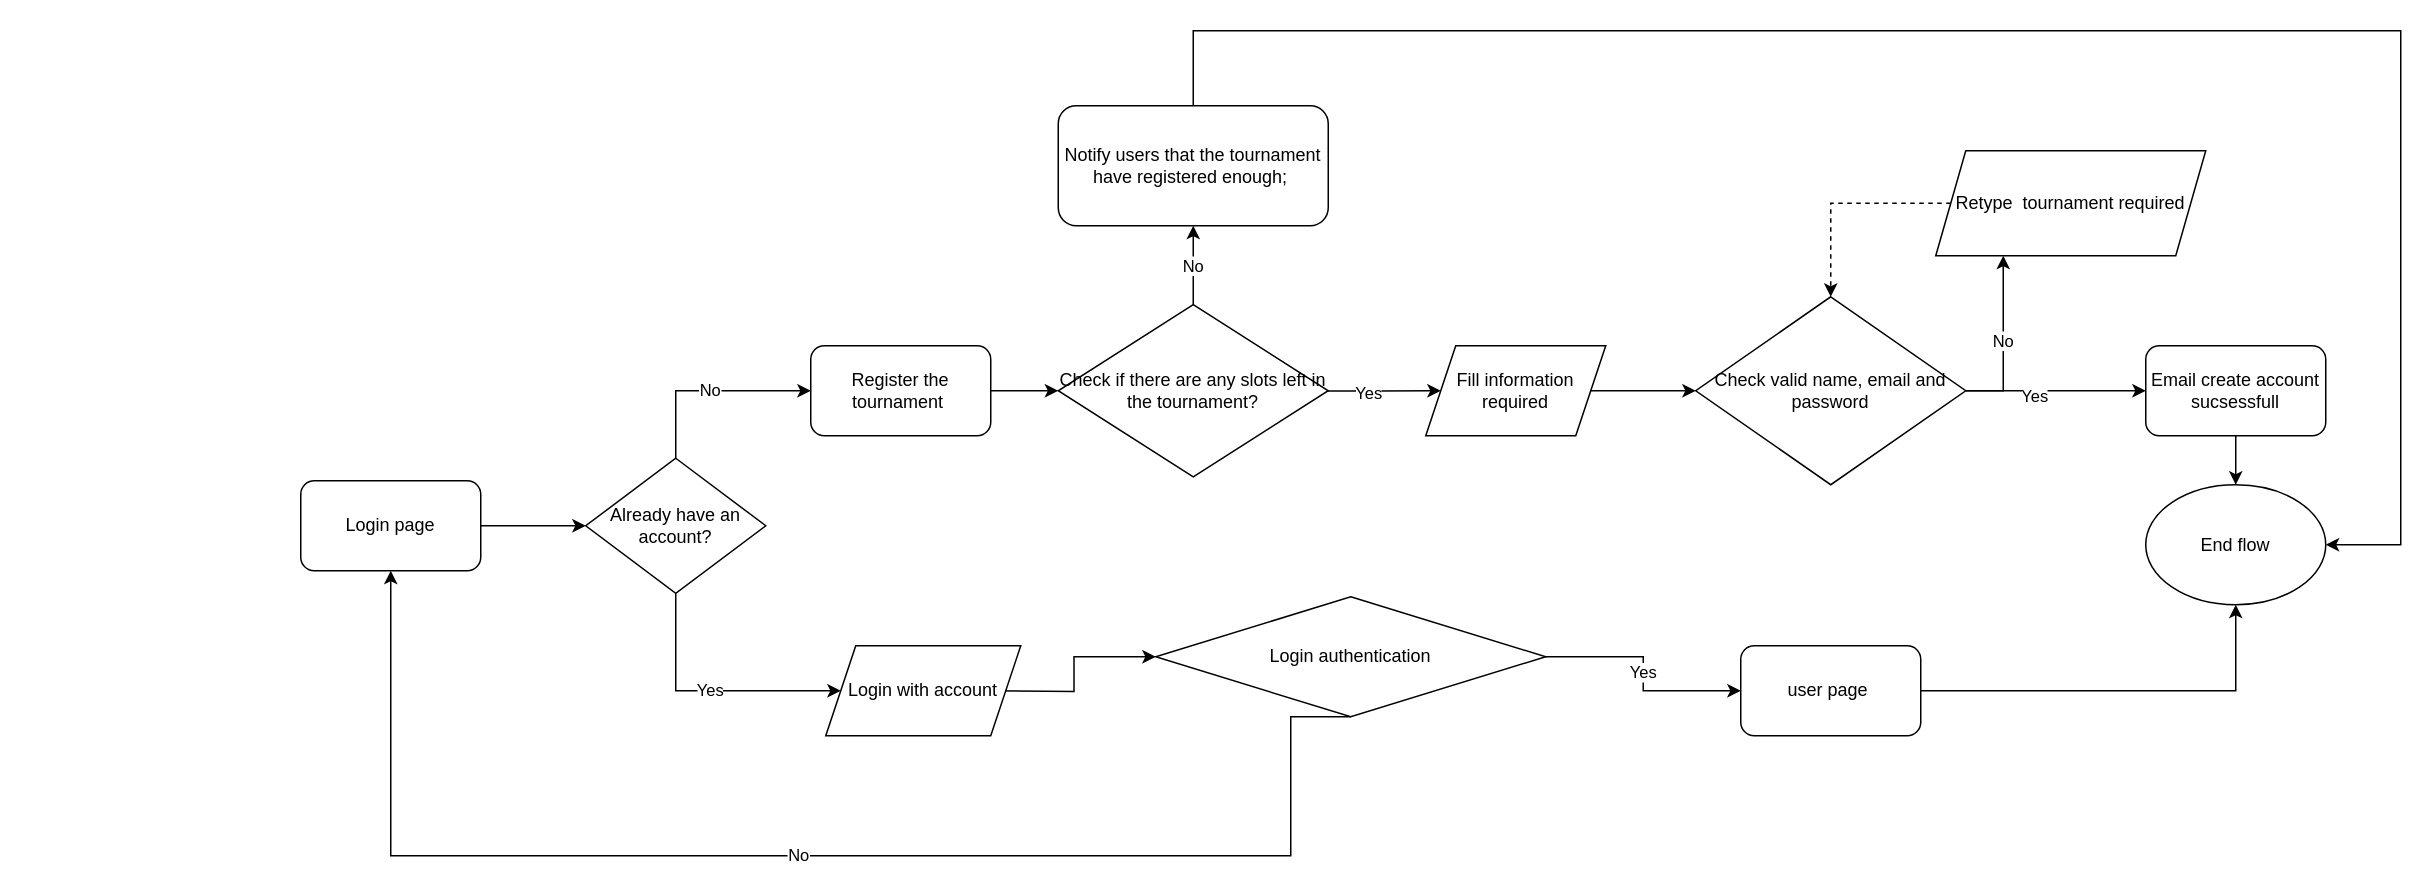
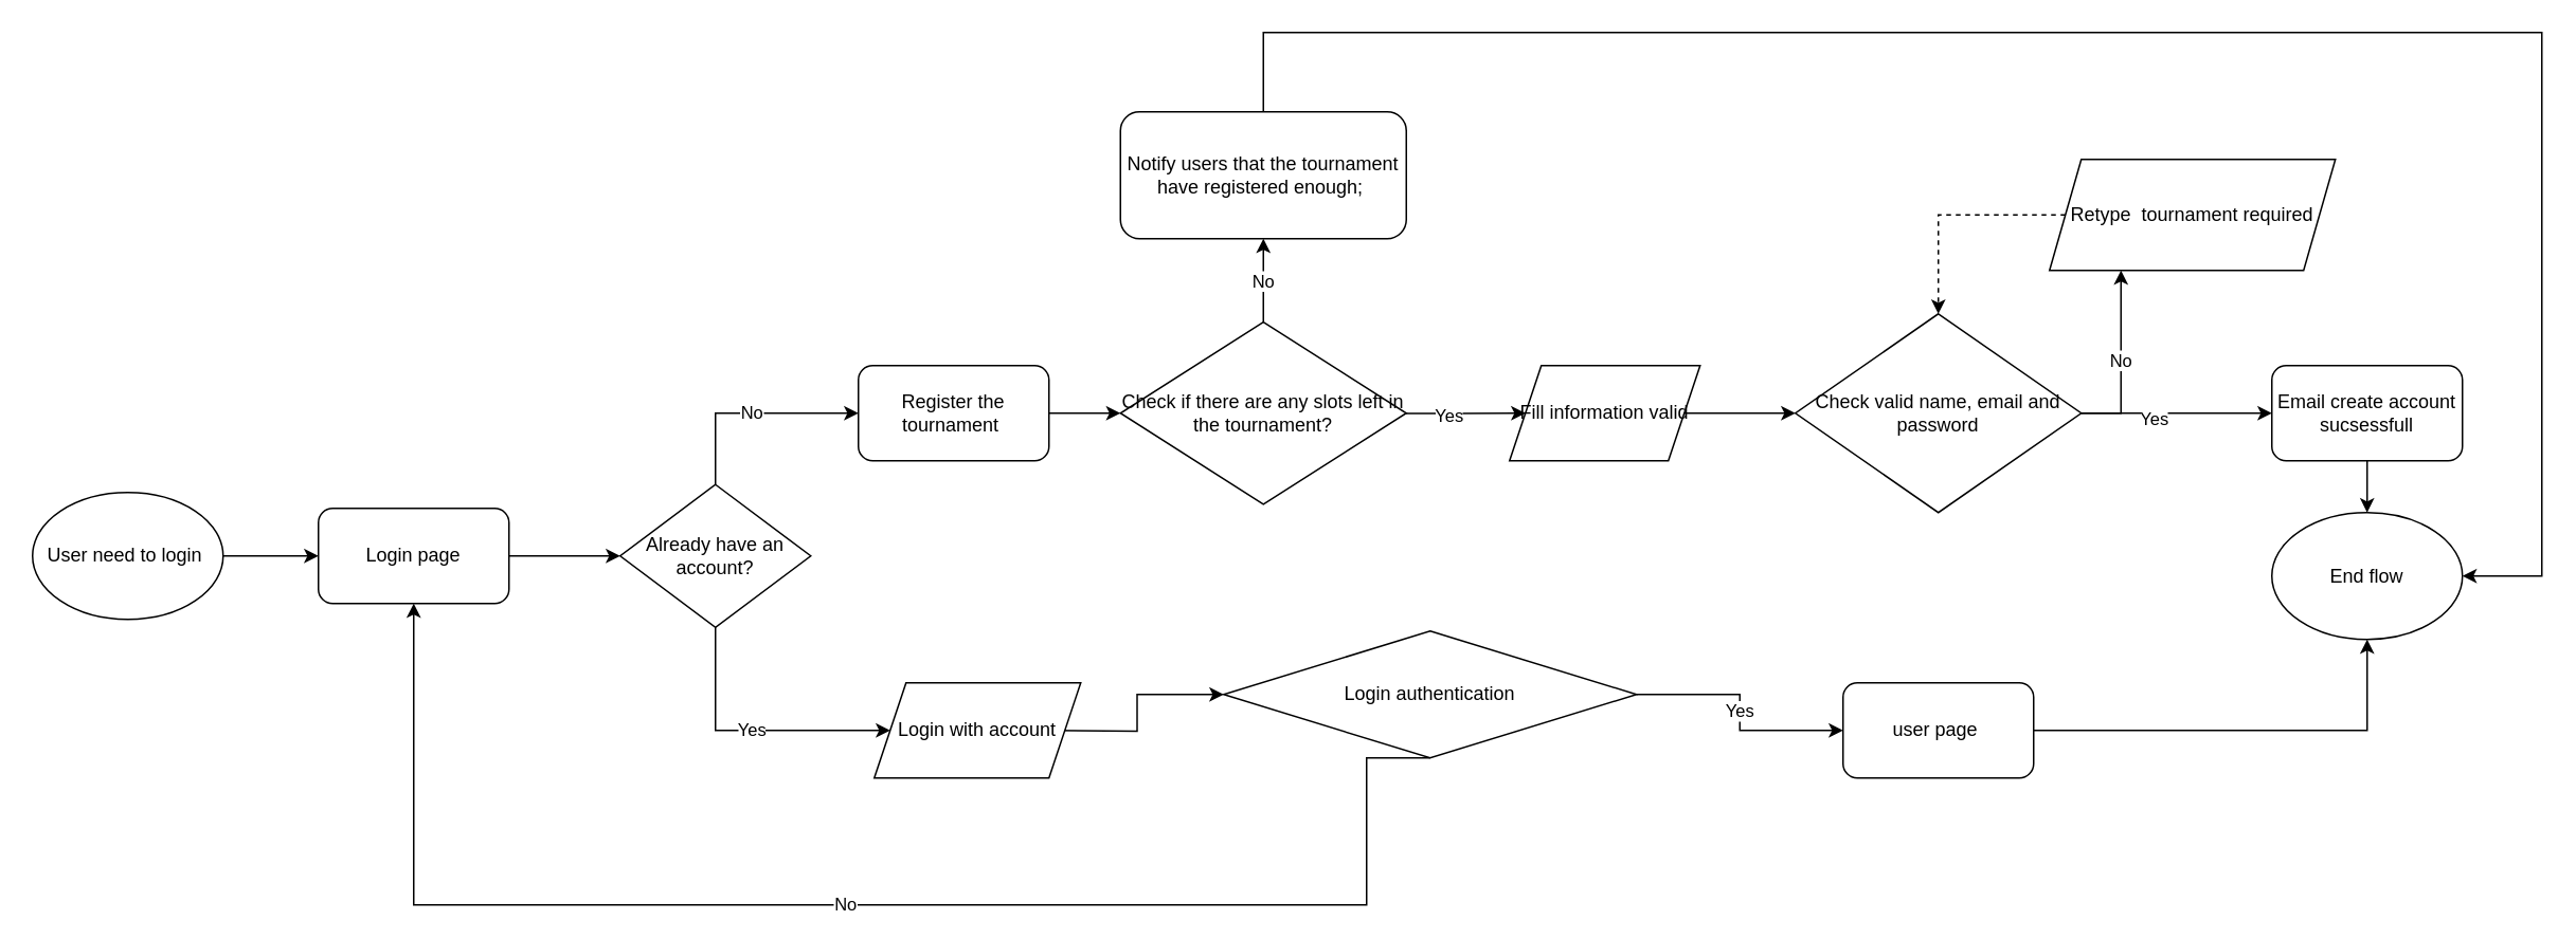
- <mxCell id="24" value="Fill information required" style="shape=parallelogram;perimeter=parallelogramPerimeter;whiteSpace=wrap;html=1;fixedSize=1;" vertex="1" parent="1"><mxGeometry x="950" y="230.01" width="120" height="60" as="geometry" /></mxCell>
+ <mxCell id="24" value="Fill information valid" style="shape=parallelogram;perimeter=parallelogramPerimeter;whiteSpace=wrap;html=1;fixedSize=1;" vertex="1" parent="1"><mxGeometry x="950" y="230.01" width="120" height="60" as="geometry" /></mxCell>
+ <mxCell id="3" value="User need to login&amp;nbsp;" style="ellipse;whiteSpace=wrap;html=1;" vertex="1" parent="1"><mxGeometry x="20" y="310" width="120" height="80" as="geometry" /></mxCell>
+ <mxCell id="2" style="edgeStyle=orthogonalEdgeStyle;rounded=0;orthogonalLoop=1;jettySize=auto;html=1;" edge="1" parent="1" source="3" target="5"><mxGeometry relative="1" as="geometry" /></mxCell>
